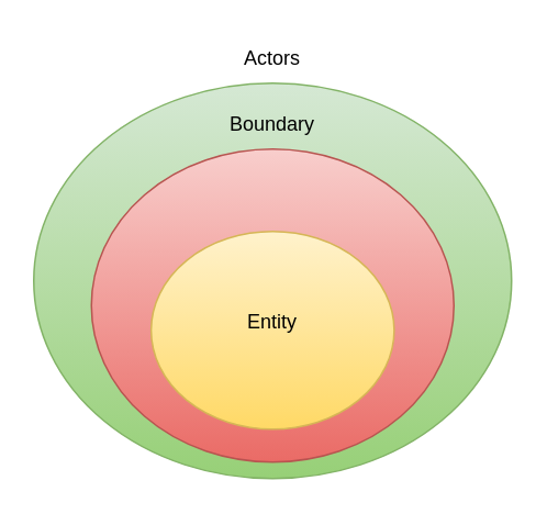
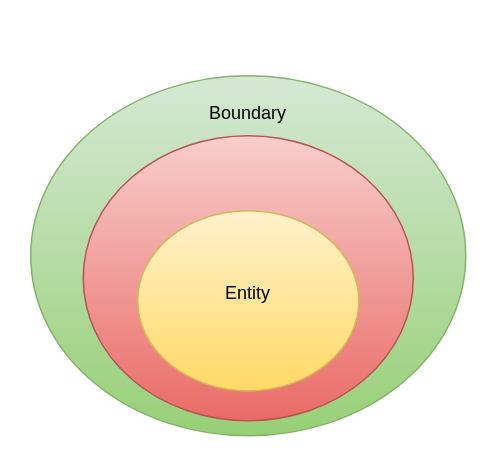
- <mxCell id="3" value="Actors" style="text;html=1;strokeColor=none;fillColor=none;align=center;verticalAlign=middle;whiteSpace=wrap;rounded=0;" vertex="1" parent="1"><mxGeometry x="135" y="20" width="60" height="30" as="geometry" /></mxCell>
